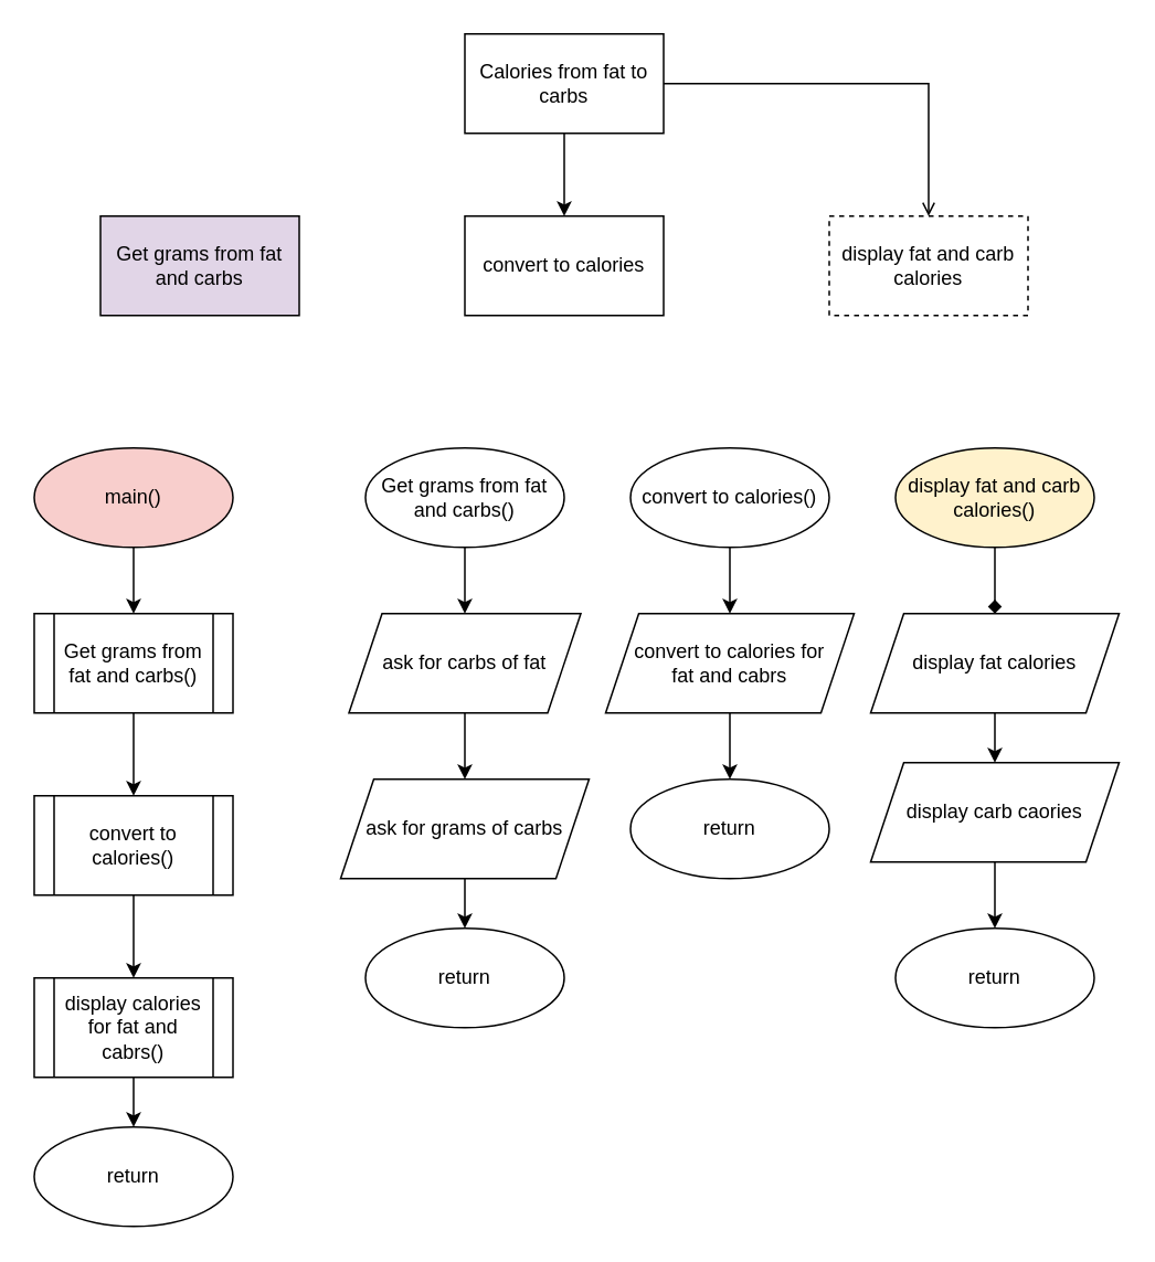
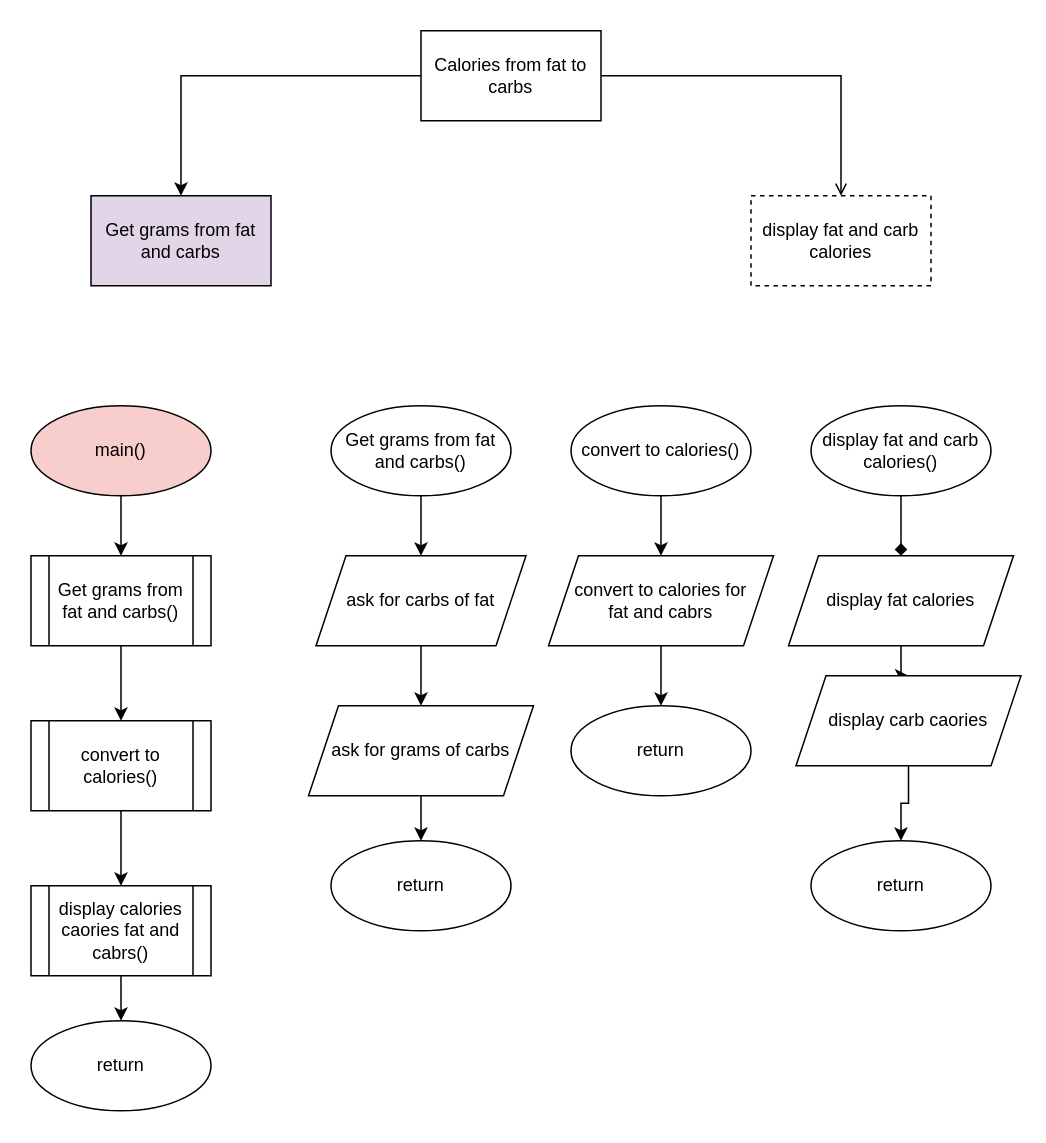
+ <mxCell id="6" style="edgeStyle=orthogonalEdgeStyle;rounded=0;orthogonalLoop=1;jettySize=auto;html=1;exitX=0;exitY=0.5;exitDx=0;exitDy=0;entryX=0.5;entryY=0;entryDx=0;entryDy=0;" edge="1" parent="1" source="8" target="4"><mxGeometry relative="1" as="geometry" /></mxCell>
- <mxCell id="5" value="" style="edgeStyle=orthogonalEdgeStyle;rounded=0;orthogonalLoop=1;jettySize=auto;html=1;" edge="1" parent="1" source="8" target="3"><mxGeometry relative="1" as="geometry" /></mxCell>
- <mxCell id="3" value="convert to calories" style="rounded=0;whiteSpace=wrap;html=1;" vertex="1" parent="1"><mxGeometry x="280" y="130" width="120" height="60" as="geometry" /></mxCell>
- <mxCell id="23" value="display fat and carb calories()" style="ellipse;whiteSpace=wrap;html=1;fillColor=#fff2cc;" vertex="1" parent="1"><mxGeometry x="540" y="270" width="120" height="60" as="geometry" /></mxCell>
+ <mxCell id="23" value="display fat and carb calories()" style="ellipse;whiteSpace=wrap;html=1;" vertex="1" parent="1"><mxGeometry x="540" y="270" width="120" height="60" as="geometry" /></mxCell>
- <mxCell id="33" value="display carb caories" style="shape=parallelogram;perimeter=parallelogramPerimeter;whiteSpace=wrap;html=1;fixedSize=1;" vertex="1" parent="1"><mxGeometry x="525" y="460" width="150" height="60" as="geometry" /></mxCell>
+ <mxCell id="33" value="display carb caories" style="shape=parallelogram;perimeter=parallelogramPerimeter;whiteSpace=wrap;html=1;fixedSize=1;" vertex="1" parent="1"><mxGeometry x="530" y="450" width="150" height="60" as="geometry" /></mxCell>
- <mxCell id="13" value="display calories for fat and cabrs()" style="shape=process;whiteSpace=wrap;html=1;backgroundOutline=1;" vertex="1" parent="1"><mxGeometry x="20" y="590" width="120" height="60" as="geometry" /></mxCell>
+ <mxCell id="13" value="display calories caories fat and cabrs()" style="shape=process;whiteSpace=wrap;html=1;backgroundOutline=1;" vertex="1" parent="1"><mxGeometry x="20" y="590" width="120" height="60" as="geometry" /></mxCell>
